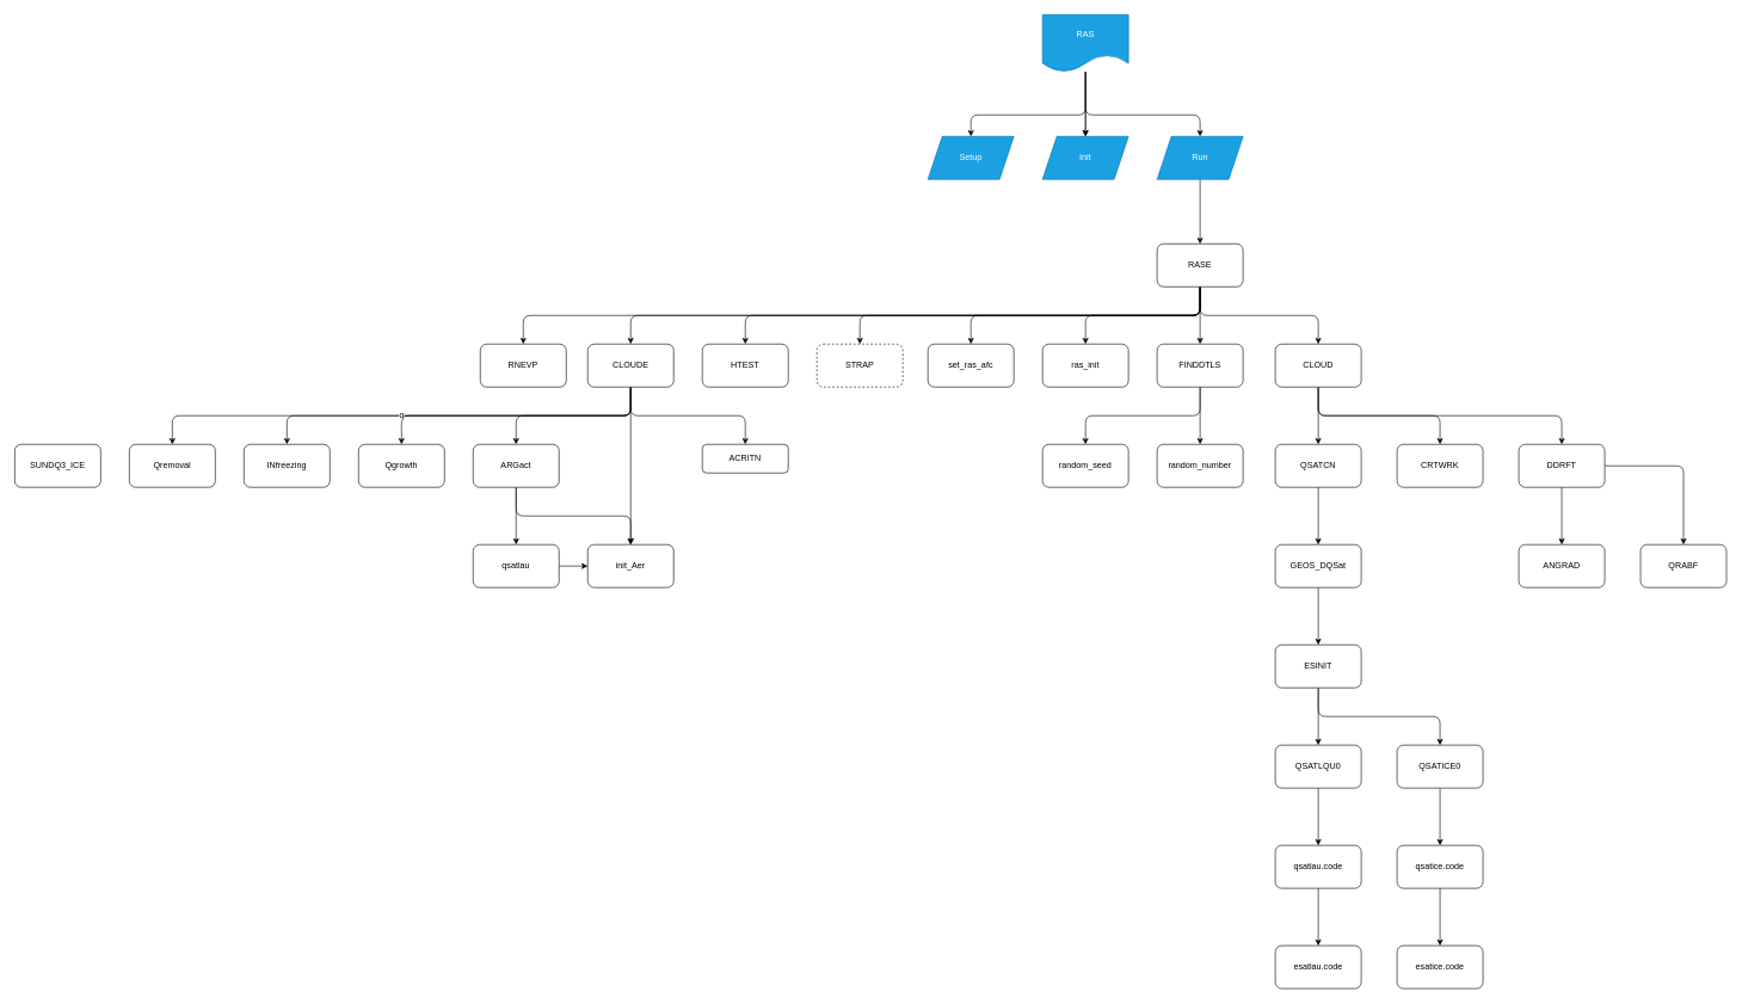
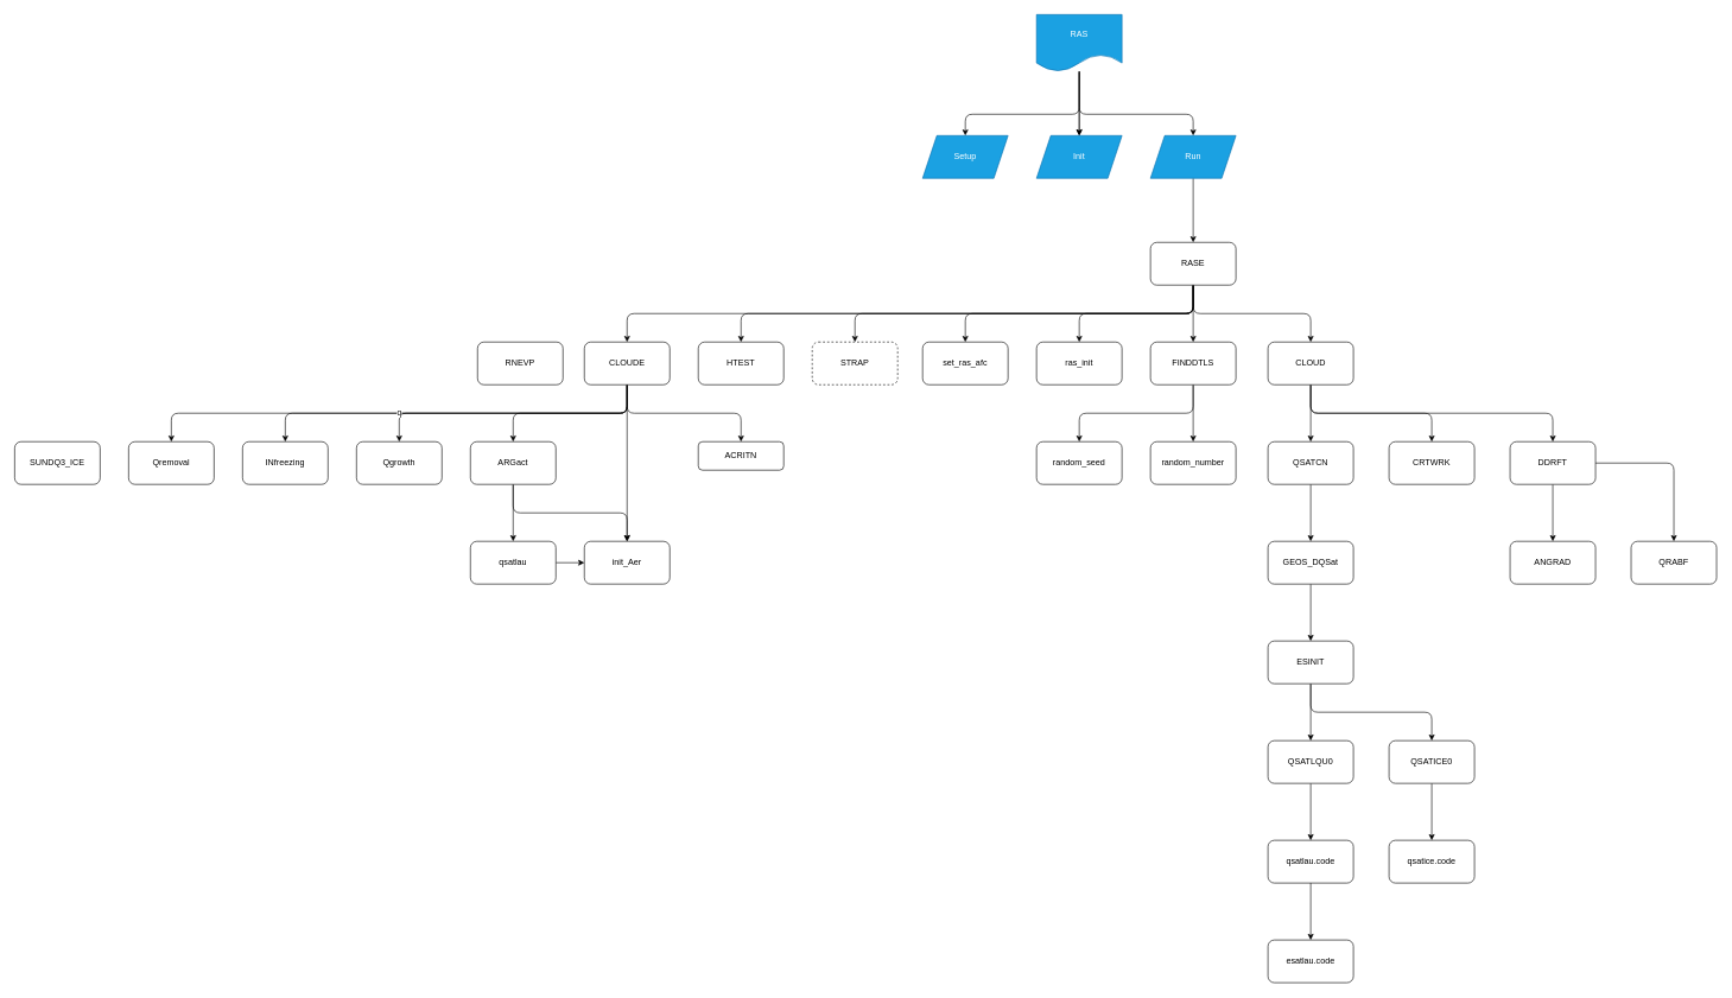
- <mxCell id="17" value="" style="edgeStyle=orthogonalEdgeStyle;html=1;exitX=0.5;exitY=1;exitDx=0;exitDy=0;" edge="1" parent="1" source="19" target="47"><mxGeometry relative="1" as="geometry" /></mxCell>
- <mxCell id="67" value="" style="edgeStyle=orthogonalEdgeStyle;html=1;" edge="1" parent="1" source="68" target="69"><mxGeometry relative="1" as="geometry" /></mxCell>
- <mxCell id="69" value="esatice.code" style="whiteSpace=wrap;html=1;rounded=1;" vertex="1" parent="1"><mxGeometry x="1950" y="1320" width="120" height="60" as="geometry" /></mxCell>
